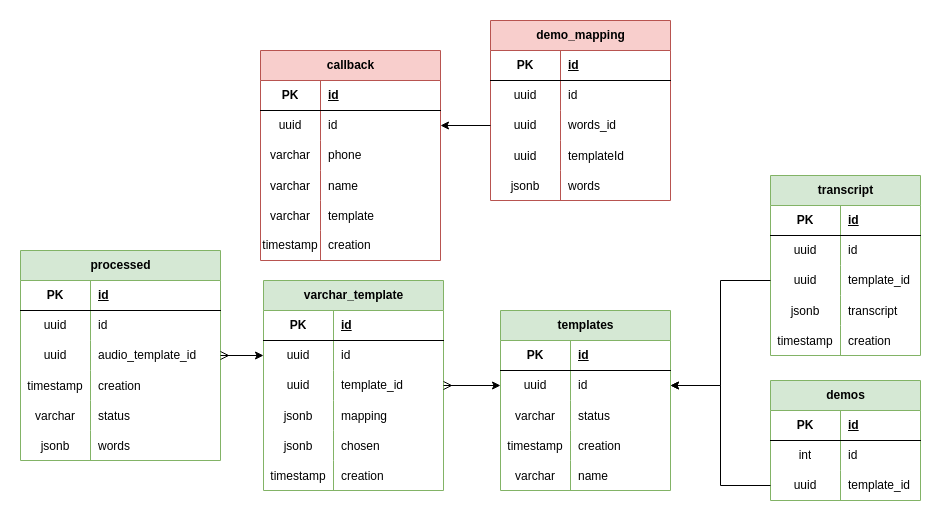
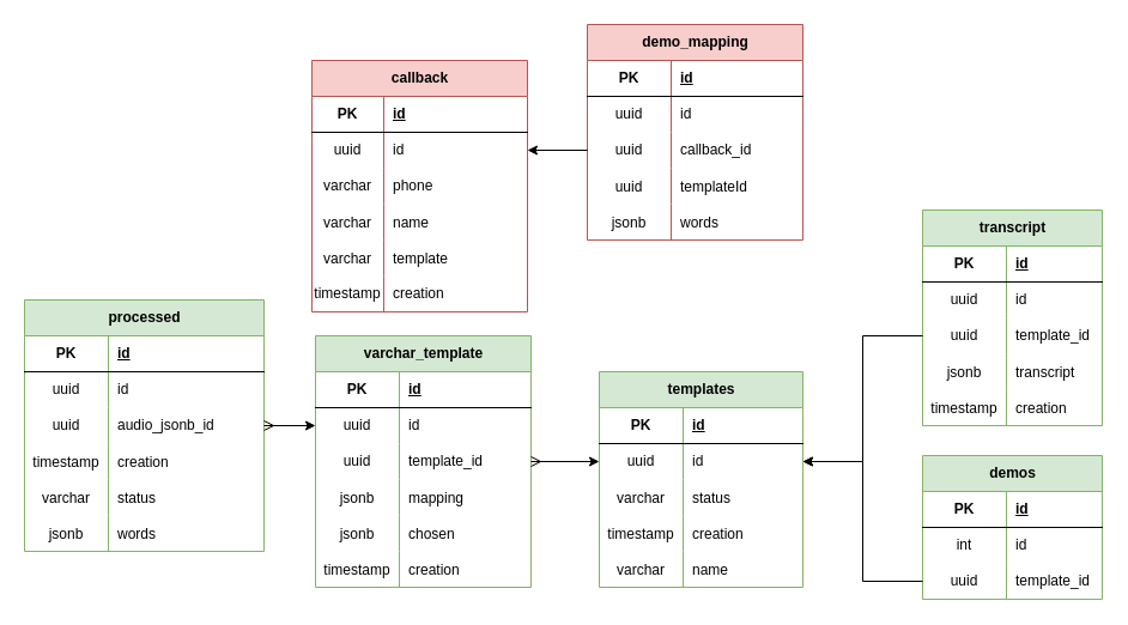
- <mxCell id="113" value="words_id" style="shape=partialRectangle;connectable=0;fillColor=none;top=0;left=0;bottom=0;right=0;align=left;spacingLeft=6;overflow=hidden;whiteSpace=wrap;html=1;" parent="111" vertex="1"><mxGeometry x="70" width="110" height="30" as="geometry"><mxRectangle width="110" height="30" as="alternateBounds" /></mxGeometry></mxCell>
+ <mxCell id="113" value="callback_id" style="shape=partialRectangle;connectable=0;fillColor=none;top=0;left=0;bottom=0;right=0;align=left;spacingLeft=6;overflow=hidden;whiteSpace=wrap;html=1;" parent="111" vertex="1"><mxGeometry x="70" width="110" height="30" as="geometry"><mxRectangle width="110" height="30" as="alternateBounds" /></mxGeometry></mxCell>
- <mxCell id="63" value="audio_template_id" style="shape=partialRectangle;connectable=0;fillColor=none;top=0;left=0;bottom=0;right=0;align=left;spacingLeft=6;overflow=hidden;whiteSpace=wrap;html=1;" parent="61" vertex="1"><mxGeometry x="70" width="130" height="30" as="geometry"><mxRectangle width="130" height="30" as="alternateBounds" /></mxGeometry></mxCell>
+ <mxCell id="63" value="audio_jsonb_id" style="shape=partialRectangle;connectable=0;fillColor=none;top=0;left=0;bottom=0;right=0;align=left;spacingLeft=6;overflow=hidden;whiteSpace=wrap;html=1;" parent="61" vertex="1"><mxGeometry x="70" width="130" height="30" as="geometry"><mxRectangle width="130" height="30" as="alternateBounds" /></mxGeometry></mxCell>
